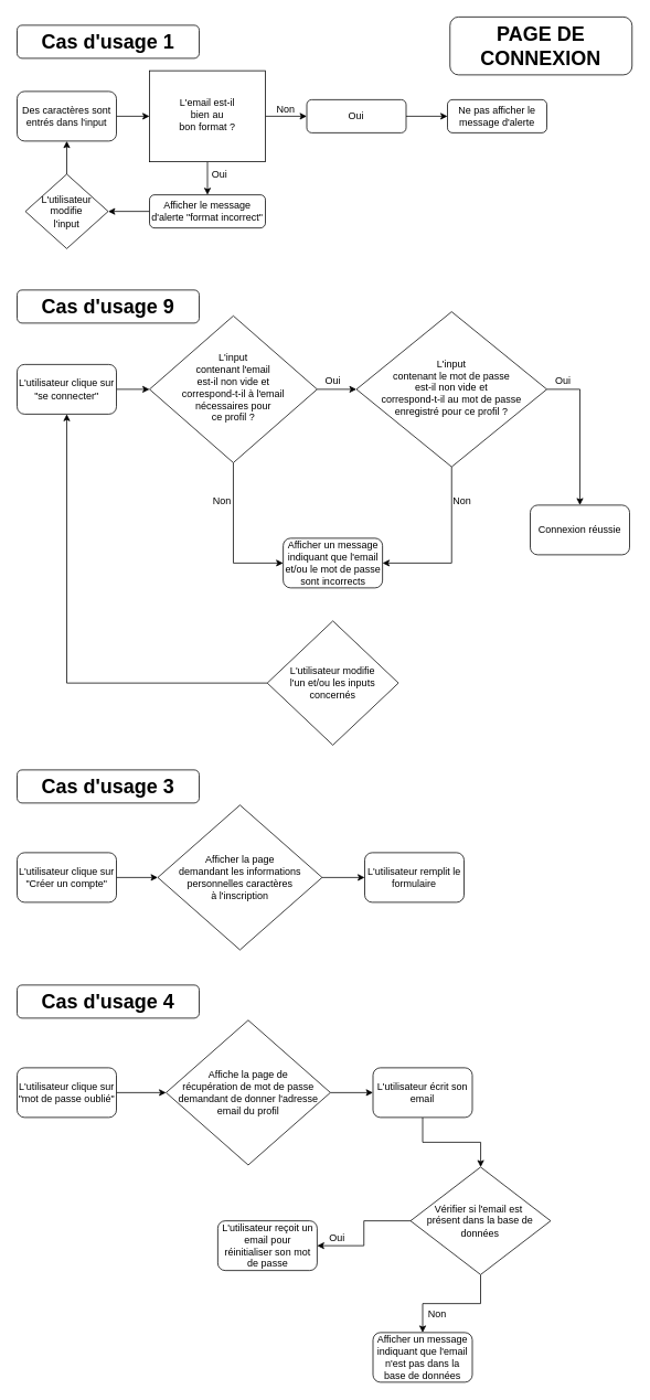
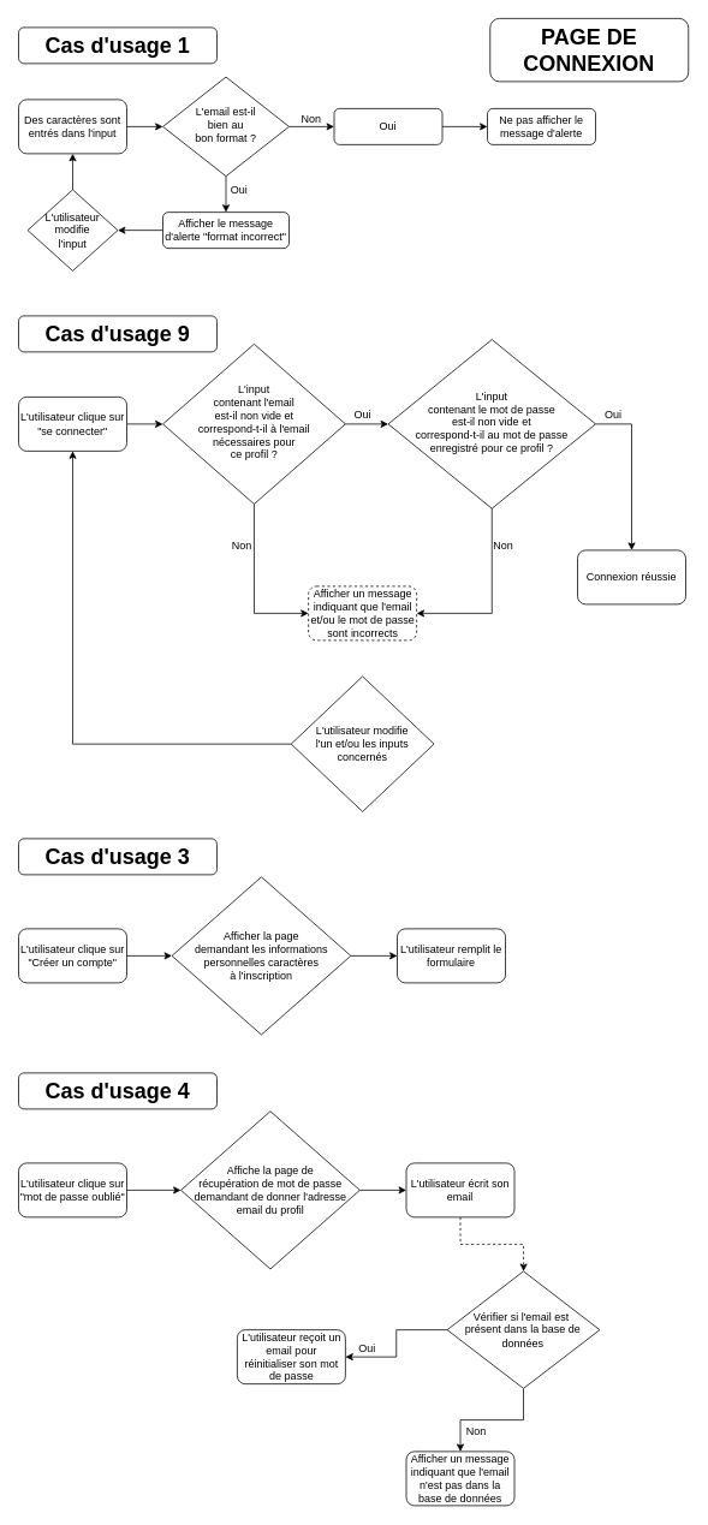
- <mxCell id="5" value="L'email est-il&lt;br&gt;bien au&lt;br&gt;bon format ?" style="whiteSpace=wrap;html=1;shadow=0;fontFamily=Helvetica;fontSize=12;align=center;strokeWidth=1;spacing=6;spacingTop=-4;rounded=0;" parent="1" vertex="1"><mxGeometry x="180" y="85" width="140" height="110" as="geometry" /></mxCell>
+ <mxCell id="5" value="L'email est-il&lt;br&gt;bien au&lt;br&gt;bon format ?" style="rhombus;whiteSpace=wrap;html=1;shadow=0;fontFamily=Helvetica;fontSize=12;align=center;strokeWidth=1;spacing=6;spacingTop=-4;" parent="1" vertex="1"><mxGeometry x="180" y="85" width="140" height="110" as="geometry" /></mxCell>
- <mxCell id="29" value="Afficher un message indiquant que l'email et/ou le mot de passe sont incorrects" style="rounded=1;whiteSpace=wrap;html=1;" parent="1" vertex="1"><mxGeometry x="341.5" y="650" width="120" height="60" as="geometry" /></mxCell>
+ <mxCell id="29" value="Afficher un message indiquant que l'email et/ou le mot de passe sont incorrects" style="rounded=1;whiteSpace=wrap;html=1;dashed=1;" parent="1" vertex="1"><mxGeometry x="341.5" y="650" width="120" height="60" as="geometry" /></mxCell>
- <mxCell id="45" style="edgeStyle=orthogonalEdgeStyle;rounded=0;orthogonalLoop=1;jettySize=auto;html=1;exitX=0.5;exitY=1;exitDx=0;exitDy=0;fontSize=12;" parent="1" source="46" target="49" edge="1"><mxGeometry relative="1" as="geometry" /></mxCell>
+ <mxCell id="45" style="edgeStyle=orthogonalEdgeStyle;rounded=0;orthogonalLoop=1;jettySize=auto;html=1;exitX=0.5;exitY=1;exitDx=0;exitDy=0;fontSize=12;dashed=1;" parent="1" source="46" target="49" edge="1"><mxGeometry relative="1" as="geometry" /></mxCell>
